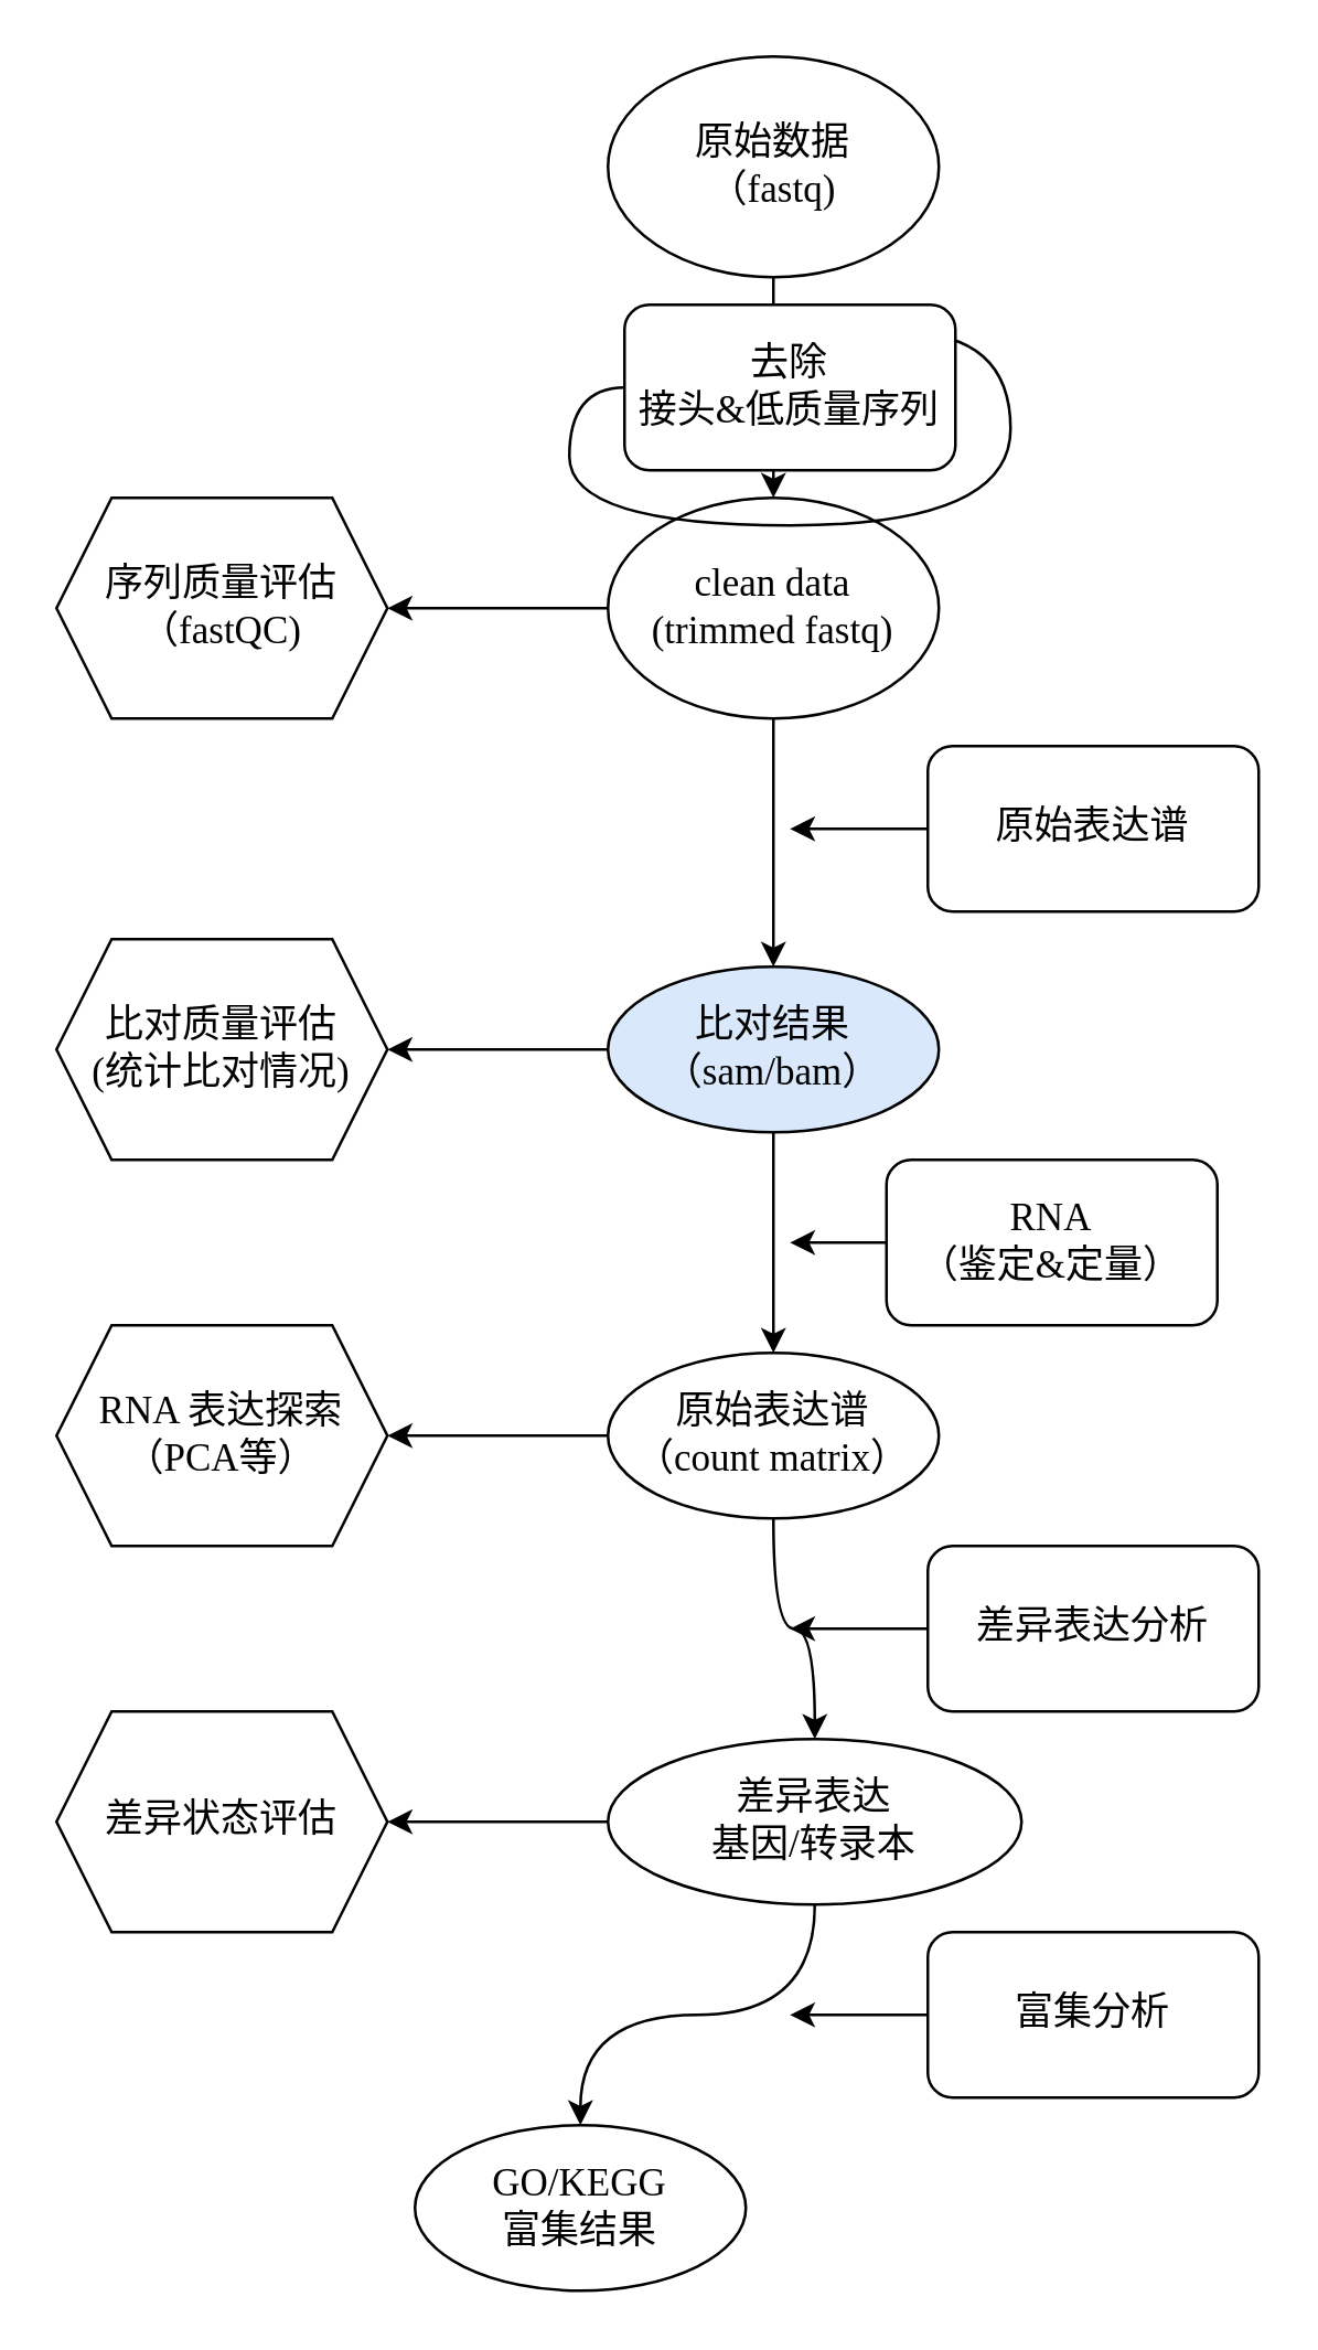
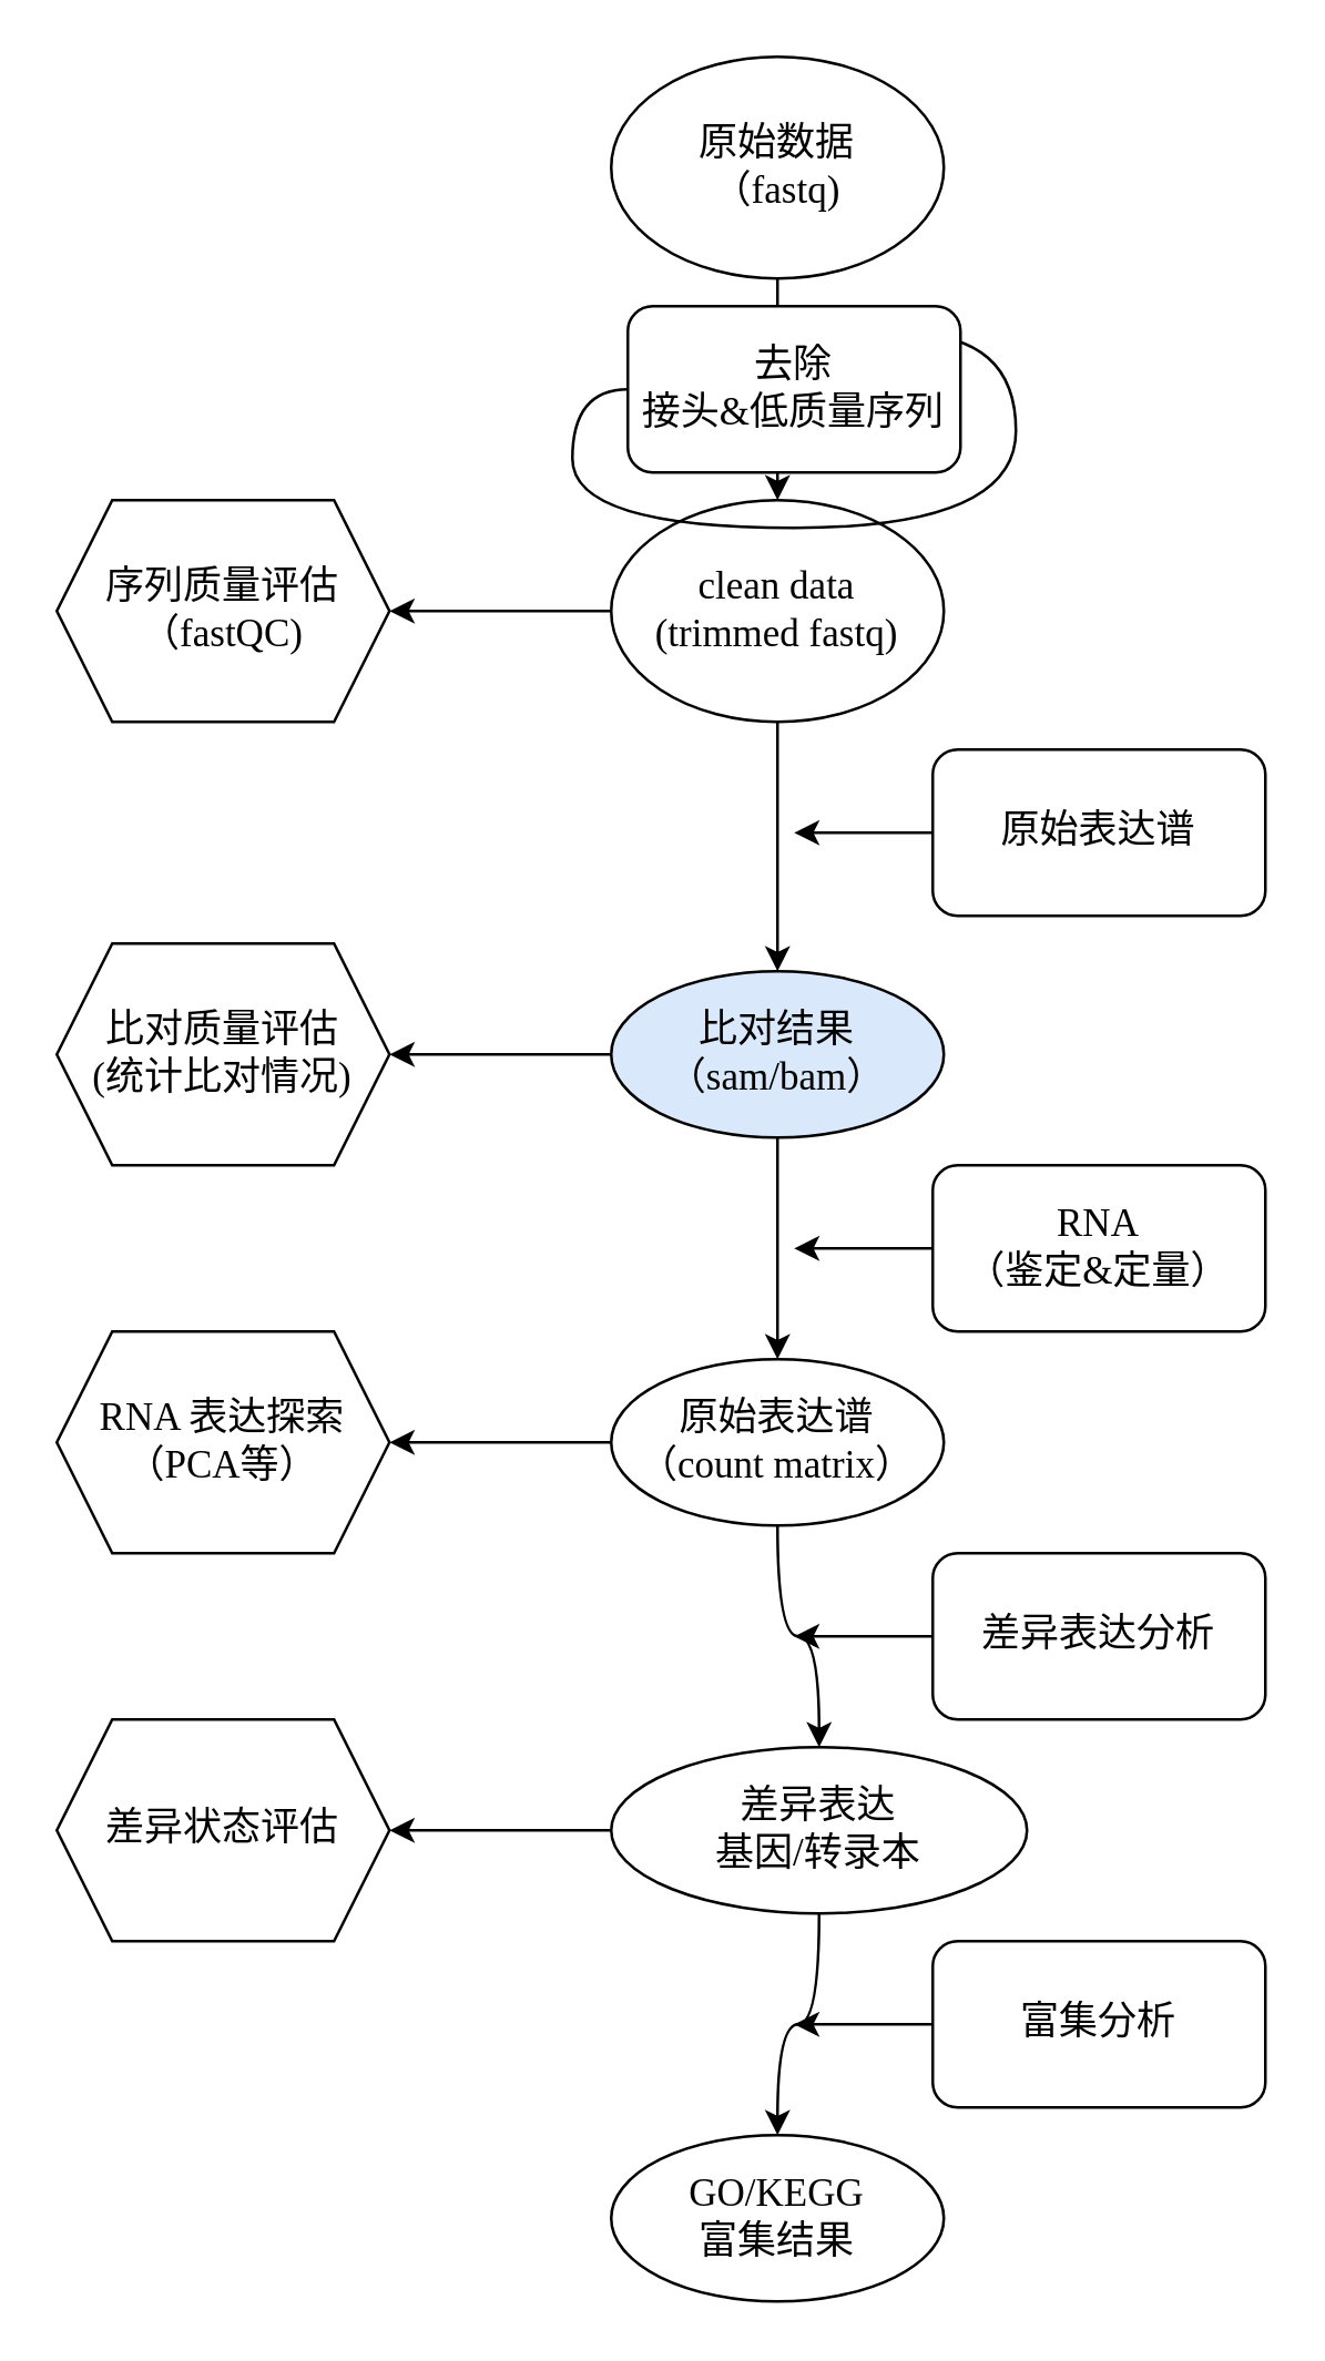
- <mxCell id="18" value="RNA&lt;br style=&quot;font-size: 14px;&quot;&gt;（鉴定&amp;amp;定量）" style="rounded=1;whiteSpace=wrap;html=1;fontFamily=Times New Roman;fontSize=14;fontColor=default;" parent="1" vertex="1"><mxGeometry x="321" y="420" width="120" height="60" as="geometry" /></mxCell>
+ <mxCell id="18" value="RNA&lt;br style=&quot;font-size: 14px;&quot;&gt;（鉴定&amp;amp;定量）" style="rounded=1;whiteSpace=wrap;html=1;fontFamily=Times New Roman;fontSize=14;fontColor=default;" parent="1" vertex="1"><mxGeometry x="336" y="420" width="120" height="60" as="geometry" /></mxCell>
- <mxCell id="25" value="GO/KEGG&lt;br style=&quot;font-size: 14px;&quot;&gt;富集结果" style="ellipse;whiteSpace=wrap;html=1;fontFamily=Times New Roman;fontSize=14;" parent="1" vertex="1"><mxGeometry x="150" y="770" width="120" height="60" as="geometry" /></mxCell>
+ <mxCell id="25" value="GO/KEGG&lt;br style=&quot;font-size: 14px;&quot;&gt;富集结果" style="ellipse;whiteSpace=wrap;html=1;fontFamily=Times New Roman;fontSize=14;" parent="1" vertex="1"><mxGeometry x="220" y="770" width="120" height="60" as="geometry" /></mxCell>
